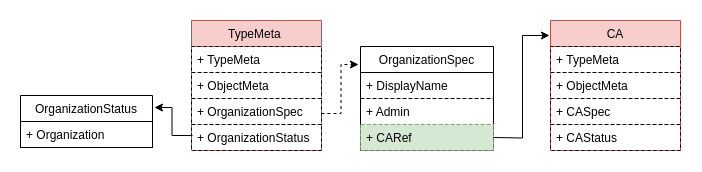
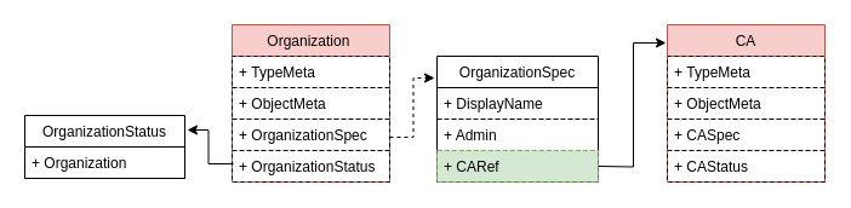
- <mxCell id="6" value="TypeMeta " style="swimlane;fontStyle=0;childLayout=stackLayout;horizontal=1;startSize=26;fillColor=#f8cecc;horizontalStack=0;resizeParent=1;resizeParentMax=0;resizeLast=0;collapsible=1;marginBottom=0;rounded=0;shadow=0;comic=0;swimlaneLine=1;glass=0;swimlaneFillColor=none;strokeColor=#b85450;" parent="1" vertex="1"><mxGeometry x="191" y="20" width="130" height="130" as="geometry"><mxRectangle x="110" y="120" width="90" height="26" as="alternateBounds" /></mxGeometry></mxCell>
+ <mxCell id="6" value="Organization " style="swimlane;fontStyle=0;childLayout=stackLayout;horizontal=1;startSize=26;fillColor=#f8cecc;horizontalStack=0;resizeParent=1;resizeParentMax=0;resizeLast=0;collapsible=1;marginBottom=0;rounded=0;shadow=0;comic=0;swimlaneLine=1;glass=0;swimlaneFillColor=none;strokeColor=#b85450;" parent="1" vertex="1"><mxGeometry x="191" y="20" width="130" height="130" as="geometry"><mxRectangle x="110" y="120" width="90" height="26" as="alternateBounds" /></mxGeometry></mxCell>
